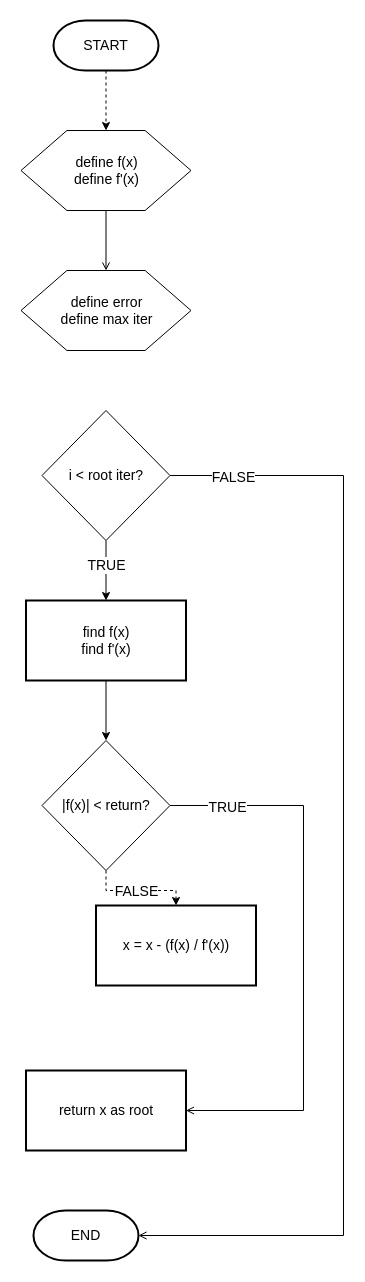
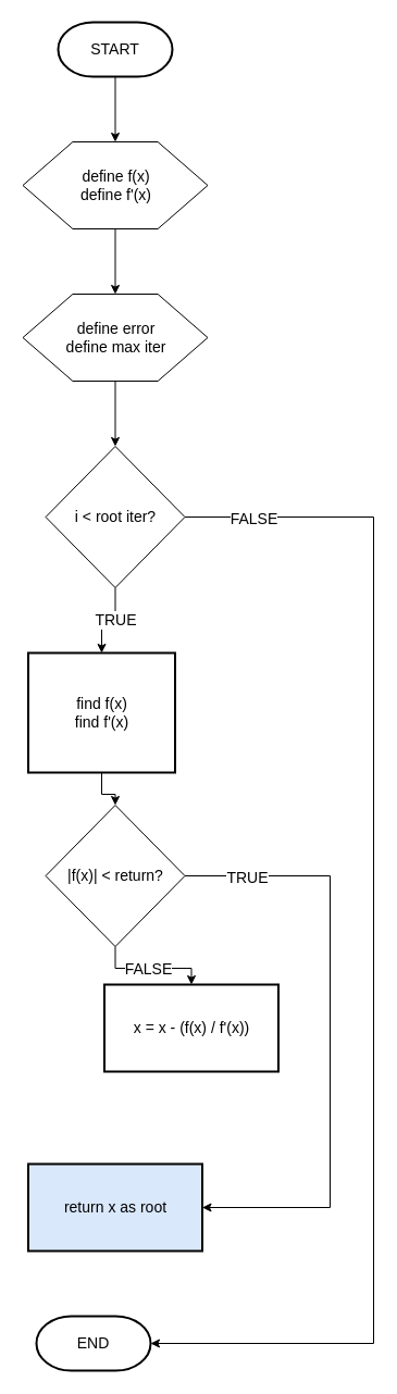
- <mxCell id="2" value="" style="edgeStyle=orthogonalEdgeStyle;rounded=0;orthogonalLoop=1;jettySize=auto;html=1;dashed=1;" edge="1" parent="1" source="3" target="5"><mxGeometry relative="1" as="geometry" /></mxCell>
+ <mxCell id="2" value="" style="edgeStyle=orthogonalEdgeStyle;rounded=0;orthogonalLoop=1;jettySize=auto;html=1;" edge="1" parent="1" source="3" target="5"><mxGeometry relative="1" as="geometry" /></mxCell>
- <mxCell id="4" value="" style="edgeStyle=orthogonalEdgeStyle;rounded=0;orthogonalLoop=1;jettySize=auto;html=1;endArrow=open;" edge="1" parent="1" source="5" target="7"><mxGeometry relative="1" as="geometry" /></mxCell>
+ <mxCell id="4" value="" style="edgeStyle=orthogonalEdgeStyle;rounded=0;orthogonalLoop=1;jettySize=auto;html=1;" edge="1" parent="1" source="5" target="7"><mxGeometry relative="1" as="geometry" /></mxCell>
+ <mxCell id="6" value="" style="edgeStyle=orthogonalEdgeStyle;rounded=0;orthogonalLoop=1;jettySize=auto;html=1;" edge="1" parent="1" source="7" target="10"><mxGeometry relative="1" as="geometry" /></mxCell>
- <mxCell id="12" value="find f(x)&lt;div&gt;find f'(x)&lt;/div&gt;" style="rounded=1;whiteSpace=wrap;html=1;absoluteArcSize=1;arcSize=0;strokeWidth=2;fontSize=14;" vertex="1" parent="1"><mxGeometry x="25.5" y="600" width="160" height="80" as="geometry" /></mxCell>
+ <mxCell id="12" value="find f(x)&lt;div&gt;find f'(x)&lt;/div&gt;" style="rounded=1;whiteSpace=wrap;html=1;absoluteArcSize=1;arcSize=0;strokeWidth=2;fontSize=14;" vertex="1" parent="1"><mxGeometry x="25.5" y="600" width="135" height="110" as="geometry" /></mxCell>
- <mxCell id="13" value="" style="edgeStyle=orthogonalEdgeStyle;rounded=0;orthogonalLoop=1;jettySize=auto;html=1;dashed=1;" edge="1" parent="1" source="17" target="18"><mxGeometry relative="1" as="geometry" /></mxCell>
+ <mxCell id="13" value="" style="edgeStyle=orthogonalEdgeStyle;rounded=0;orthogonalLoop=1;jettySize=auto;html=1;" edge="1" parent="1" source="17" target="18"><mxGeometry relative="1" as="geometry" /></mxCell>
- <mxCell id="19" value="return x as root" style="rounded=1;whiteSpace=wrap;html=1;absoluteArcSize=1;arcSize=0;strokeWidth=2;fontSize=14;" vertex="1" parent="1"><mxGeometry x="25.5" y="1070" width="160" height="80" as="geometry" /></mxCell>
+ <mxCell id="19" value="return x as root" style="rounded=1;whiteSpace=wrap;html=1;absoluteArcSize=1;arcSize=0;strokeWidth=2;fontSize=14;fillColor=#dae8fc;" vertex="1" parent="1"><mxGeometry x="25.5" y="1070" width="160" height="80" as="geometry" /></mxCell>
- <mxCell id="15" style="edgeStyle=orthogonalEdgeStyle;rounded=0;orthogonalLoop=1;jettySize=auto;html=1;exitX=1;exitY=0.5;exitDx=0;exitDy=0;entryX=1;entryY=0.5;entryDx=0;entryDy=0;endArrow=open;" edge="1" parent="1" source="17" target="19"><mxGeometry relative="1" as="geometry"><Array as="points"><mxPoint x="303" y="805" /><mxPoint x="303" y="1110" /></Array></mxGeometry></mxCell>
+ <mxCell id="15" style="edgeStyle=orthogonalEdgeStyle;rounded=0;orthogonalLoop=1;jettySize=auto;html=1;exitX=1;exitY=0.5;exitDx=0;exitDy=0;entryX=1;entryY=0.5;entryDx=0;entryDy=0;" edge="1" parent="1" source="17" target="19"><mxGeometry relative="1" as="geometry"><Array as="points"><mxPoint x="303" y="805" /><mxPoint x="303" y="1110" /></Array></mxGeometry></mxCell>
- <mxCell id="21" style="edgeStyle=orthogonalEdgeStyle;rounded=0;orthogonalLoop=1;jettySize=auto;html=1;exitX=1;exitY=0.5;exitDx=0;exitDy=0;entryX=1;entryY=0.5;entryDx=0;entryDy=0;entryPerimeter=0;endArrow=open;" edge="1" parent="1" source="10" target="20"><mxGeometry relative="1" as="geometry"><Array as="points"><mxPoint x="343" y="475" /><mxPoint x="343" y="1235" /></Array></mxGeometry></mxCell>
+ <mxCell id="21" style="edgeStyle=orthogonalEdgeStyle;rounded=0;orthogonalLoop=1;jettySize=auto;html=1;exitX=1;exitY=0.5;exitDx=0;exitDy=0;entryX=1;entryY=0.5;entryDx=0;entryDy=0;entryPerimeter=0;" edge="1" parent="1" source="10" target="20"><mxGeometry relative="1" as="geometry"><Array as="points"><mxPoint x="343" y="475" /><mxPoint x="343" y="1235" /></Array></mxGeometry></mxCell>
